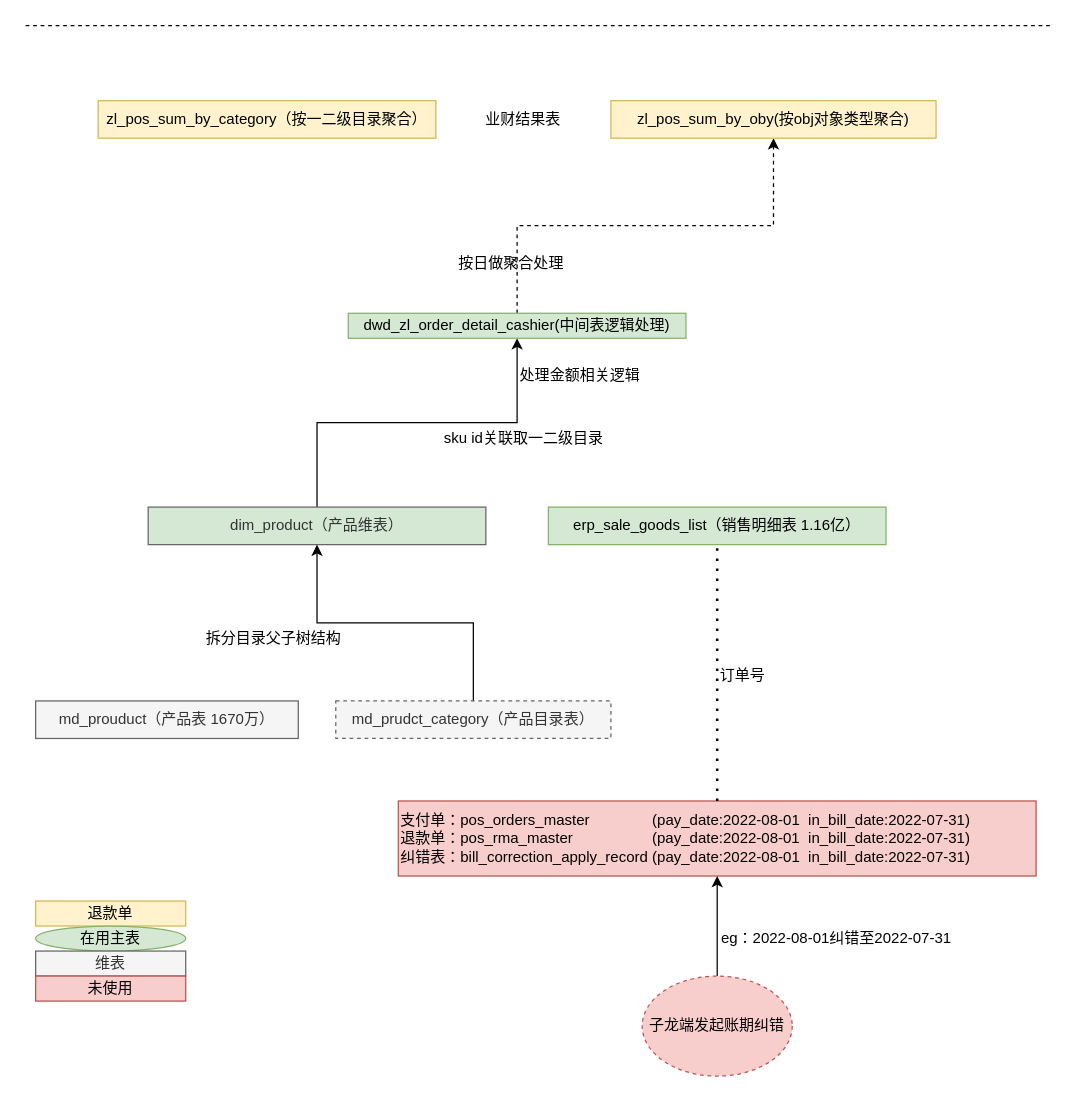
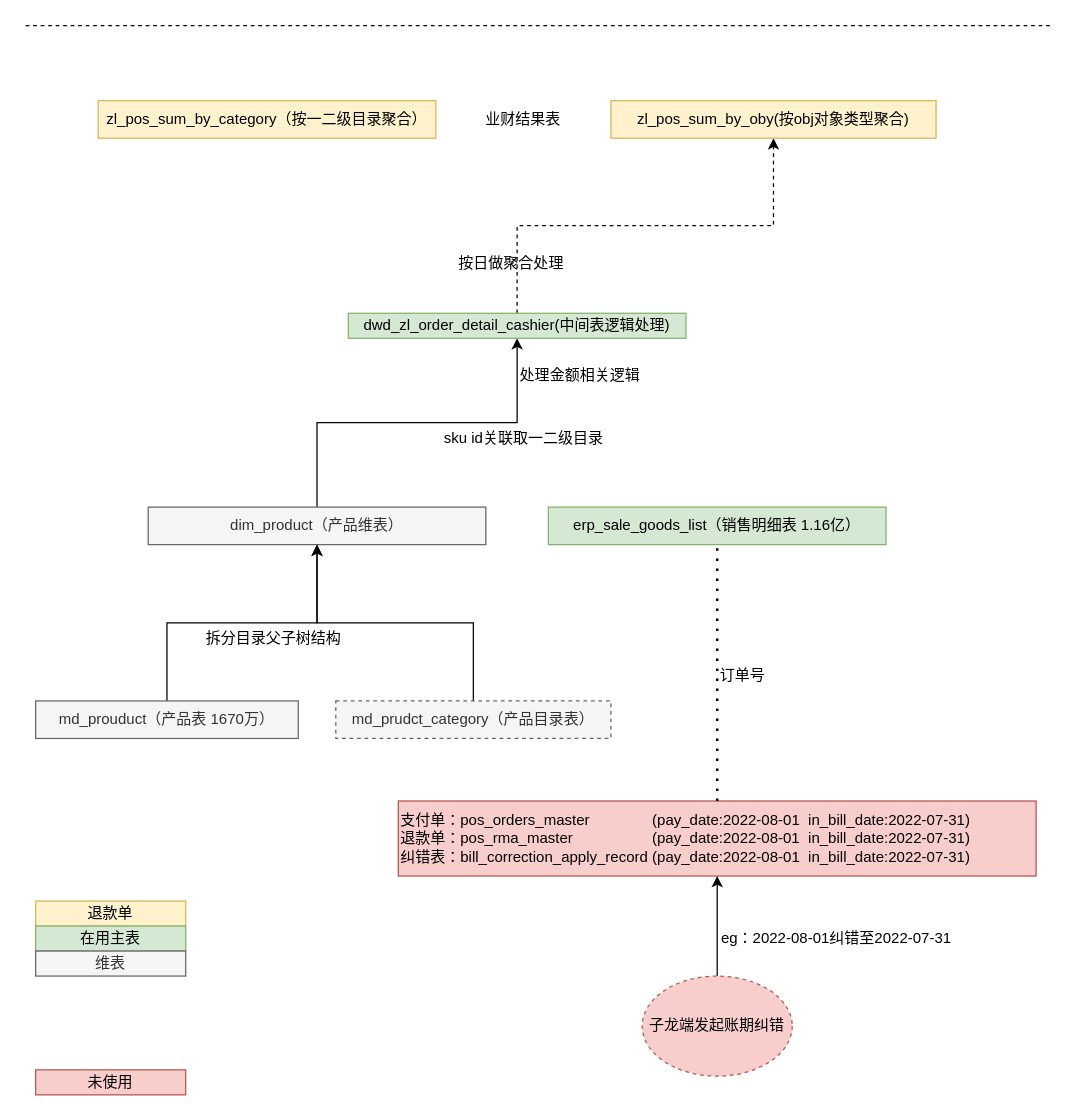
- <mxCell id="3" value="dim_product（产品维表）" style="rounded=0;whiteSpace=wrap;html=1;fillColor=#d5e8d4;strokeColor=#666666;fontColor=#333333;" vertex="1" parent="1"><mxGeometry x="118" y="405" width="270" height="30" as="geometry" /></mxCell>
+ <mxCell id="3" value="dim_product（产品维表）" style="rounded=0;whiteSpace=wrap;html=1;fillColor=#f5f5f5;strokeColor=#666666;fontColor=#333333;" vertex="1" parent="1"><mxGeometry x="118" y="405" width="270" height="30" as="geometry" /></mxCell>
+ <mxCell id="10" style="edgeStyle=orthogonalEdgeStyle;rounded=0;orthogonalLoop=1;jettySize=auto;html=1;entryX=0.5;entryY=1;entryDx=0;entryDy=0;" edge="1" parent="1" source="11" target="3"><mxGeometry relative="1" as="geometry" /></mxCell>
- <mxCell id="26" value="在用主表" style="ellipse;whiteSpace=wrap;html=1;fillColor=#d5e8d4;strokeColor=#82b366;" vertex="1" parent="1"><mxGeometry x="28" y="740" width="120" height="20" as="geometry" /></mxCell>
+ <mxCell id="26" value="在用主表" style="rounded=0;whiteSpace=wrap;html=1;fillColor=#d5e8d4;strokeColor=#82b366;" vertex="1" parent="1"><mxGeometry x="28" y="740" width="120" height="20" as="geometry" /></mxCell>
- <mxCell id="28" value="未使用" style="rounded=0;whiteSpace=wrap;html=1;fillColor=#f8cecc;strokeColor=#b85450;" vertex="1" parent="1"><mxGeometry x="28" y="780" width="120" height="20" as="geometry" /></mxCell>
+ <mxCell id="28" value="未使用" style="rounded=0;whiteSpace=wrap;html=1;fillColor=#f8cecc;strokeColor=#b85450;" vertex="1" parent="1"><mxGeometry x="28" y="855" width="120" height="20" as="geometry" /></mxCell>
